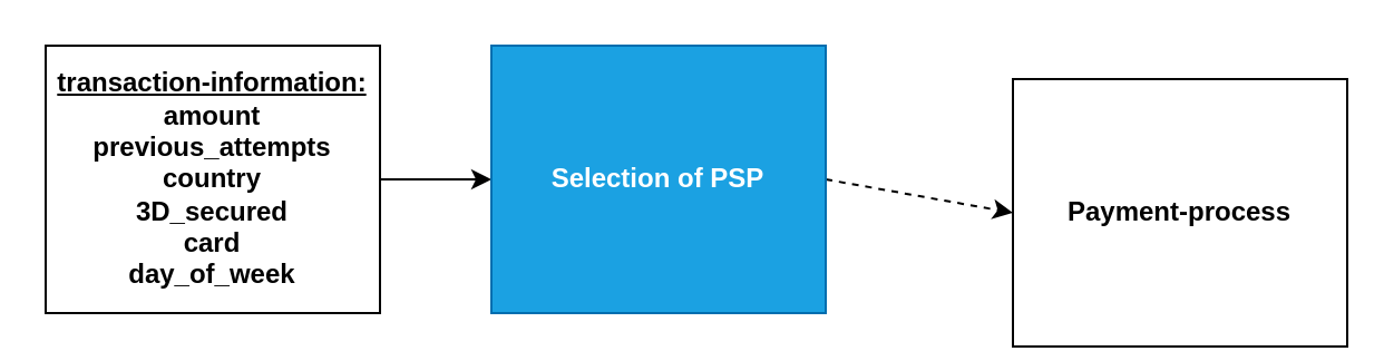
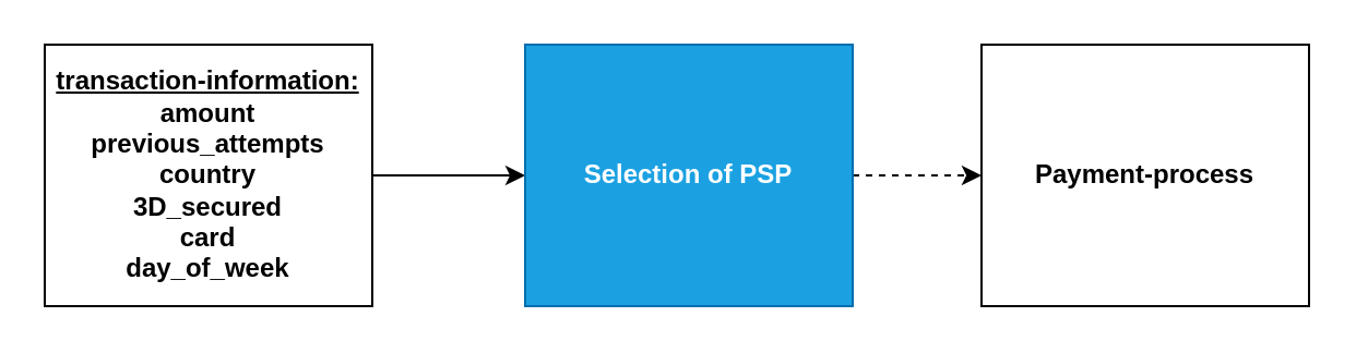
- <mxCell id="5" value="&lt;b&gt;Selection of PSP&lt;/b&gt;" style="rounded=0;whiteSpace=wrap;html=1;fillColor=#1ba1e2;fontColor=#ffffff;strokeColor=#006EAF;" parent="1" vertex="1"><mxGeometry x="220" y="20" width="150" height="120" as="geometry" /></mxCell>
+ <mxCell id="5" value="&lt;b&gt;Selection of PSP&lt;/b&gt;" style="rounded=0;whiteSpace=wrap;html=1;fillColor=#1ba1e2;fontColor=#ffffff;strokeColor=#006EAF;" parent="1" vertex="1"><mxGeometry x="240" y="20" width="150" height="120" as="geometry" /></mxCell>
- <mxCell id="6" value="&lt;b&gt;Payment-process&lt;/b&gt;" style="rounded=0;whiteSpace=wrap;html=1;" parent="1" vertex="1"><mxGeometry x="454" y="35" width="150" height="120" as="geometry" /></mxCell>
+ <mxCell id="6" value="&lt;b&gt;Payment-process&lt;/b&gt;" style="rounded=0;whiteSpace=wrap;html=1;" parent="1" vertex="1"><mxGeometry x="449" y="20" width="150" height="120" as="geometry" /></mxCell>
